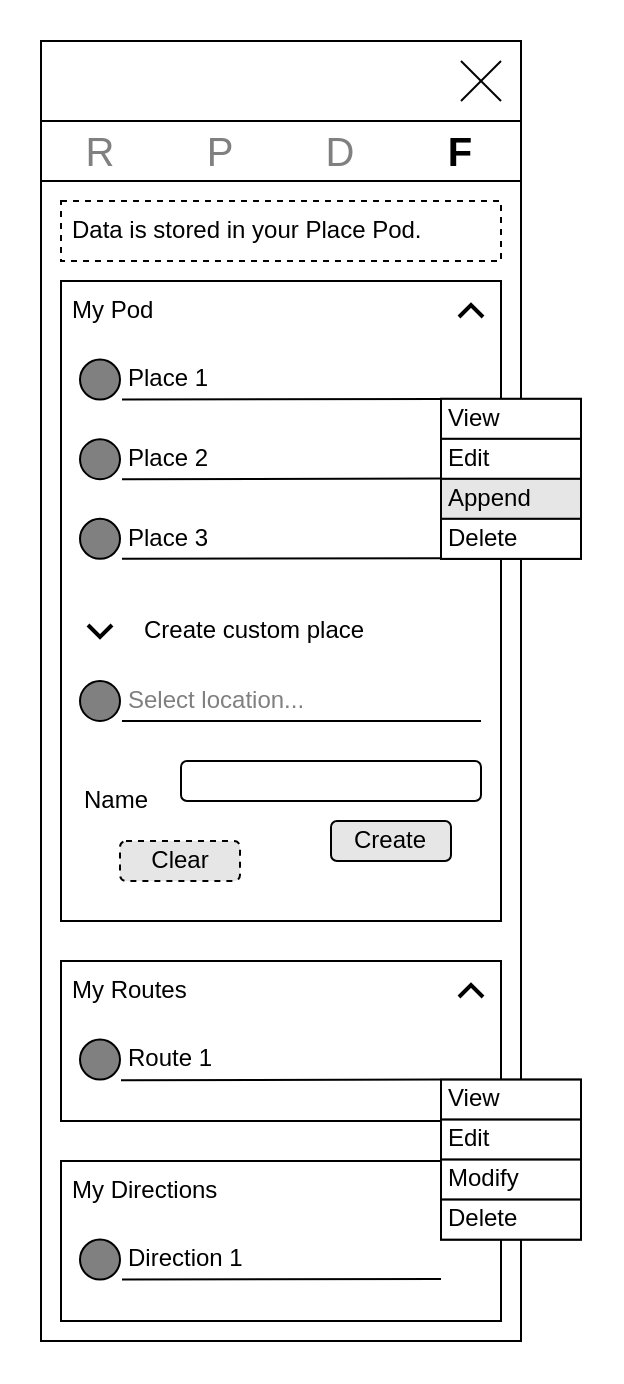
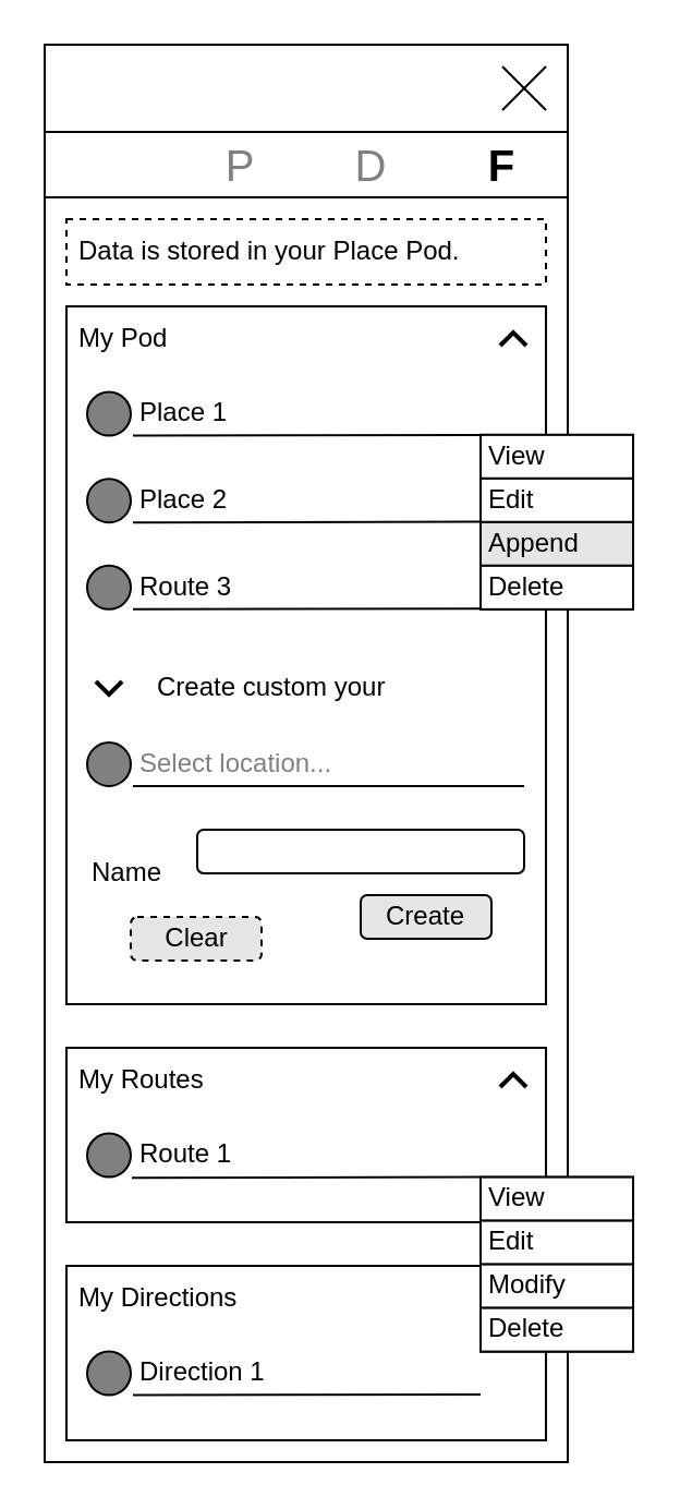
- <mxCell id="14" value="R" style="text;html=1;strokeColor=none;fillColor=none;align=center;verticalAlign=middle;whiteSpace=wrap;rounded=0;fontStyle=0;fontSize=20;fontColor=#808080;" vertex="1" parent="1"><mxGeometry x="20" y="60" width="60" height="30" as="geometry" /></mxCell>
- <mxCell id="43" value="Place 3" style="text;html=1;strokeColor=none;fillColor=none;align=left;verticalAlign=middle;whiteSpace=wrap;rounded=0;fontColor=#000000;spacingLeft=2;" vertex="1" parent="1"><mxGeometry x="59.5" y="258.93" width="160.5" height="20" as="geometry" /></mxCell>
+ <mxCell id="43" value="Route 3" style="text;html=1;strokeColor=none;fillColor=none;align=left;verticalAlign=middle;whiteSpace=wrap;rounded=0;fontColor=#000000;spacingLeft=2;" vertex="1" parent="1"><mxGeometry x="59.5" y="258.93" width="160.5" height="20" as="geometry" /></mxCell>
- <mxCell id="34" value="Create custom place" style="text;html=1;strokeColor=none;fillColor=none;align=left;verticalAlign=middle;whiteSpace=wrap;rounded=0;" vertex="1" parent="1"><mxGeometry x="70" y="300" width="170" height="30" as="geometry" /></mxCell>
+ <mxCell id="34" value="Create custom your" style="text;html=1;strokeColor=none;fillColor=none;align=left;verticalAlign=middle;whiteSpace=wrap;rounded=0;" vertex="1" parent="1"><mxGeometry x="70" y="300" width="170" height="30" as="geometry" /></mxCell>
